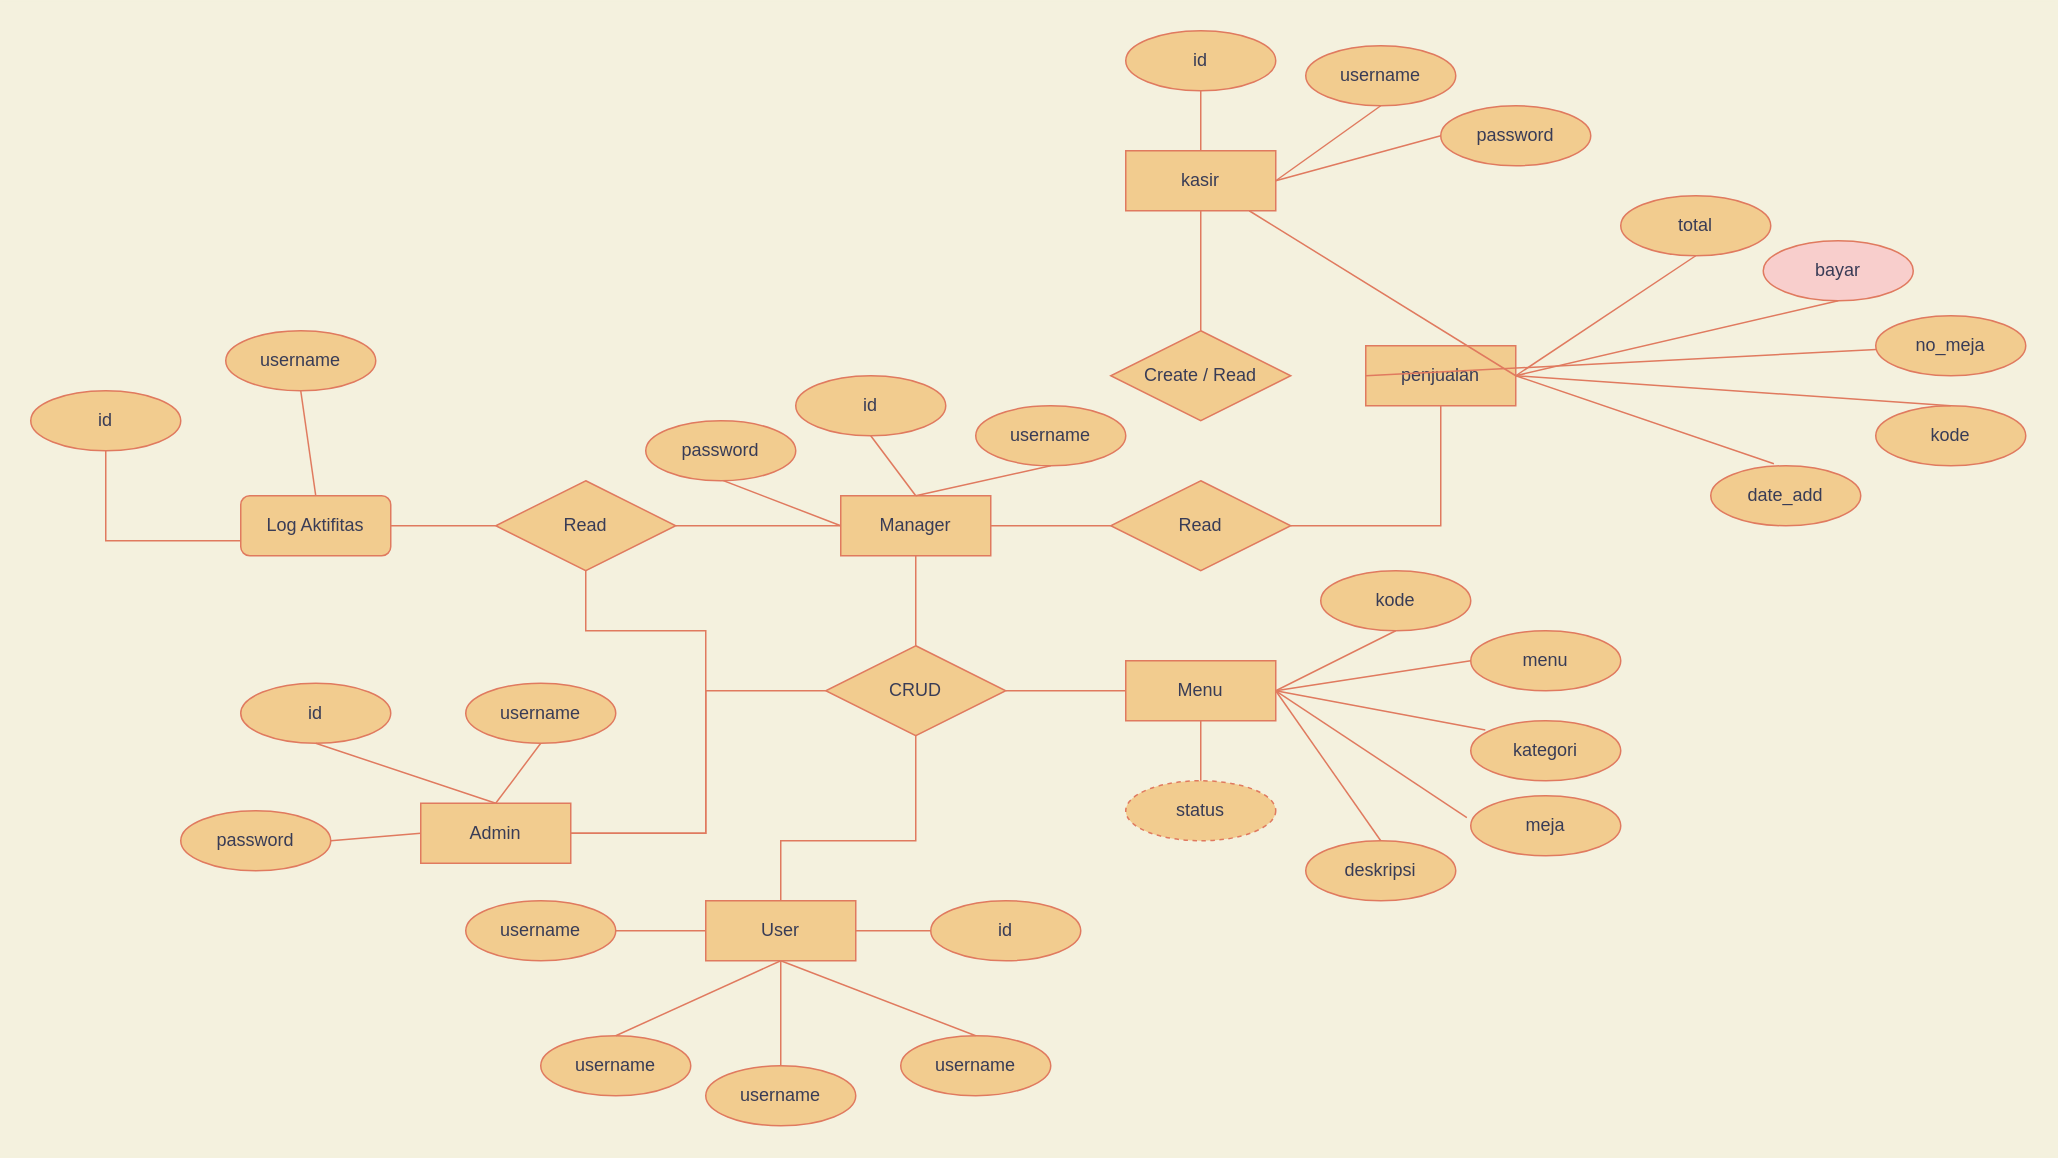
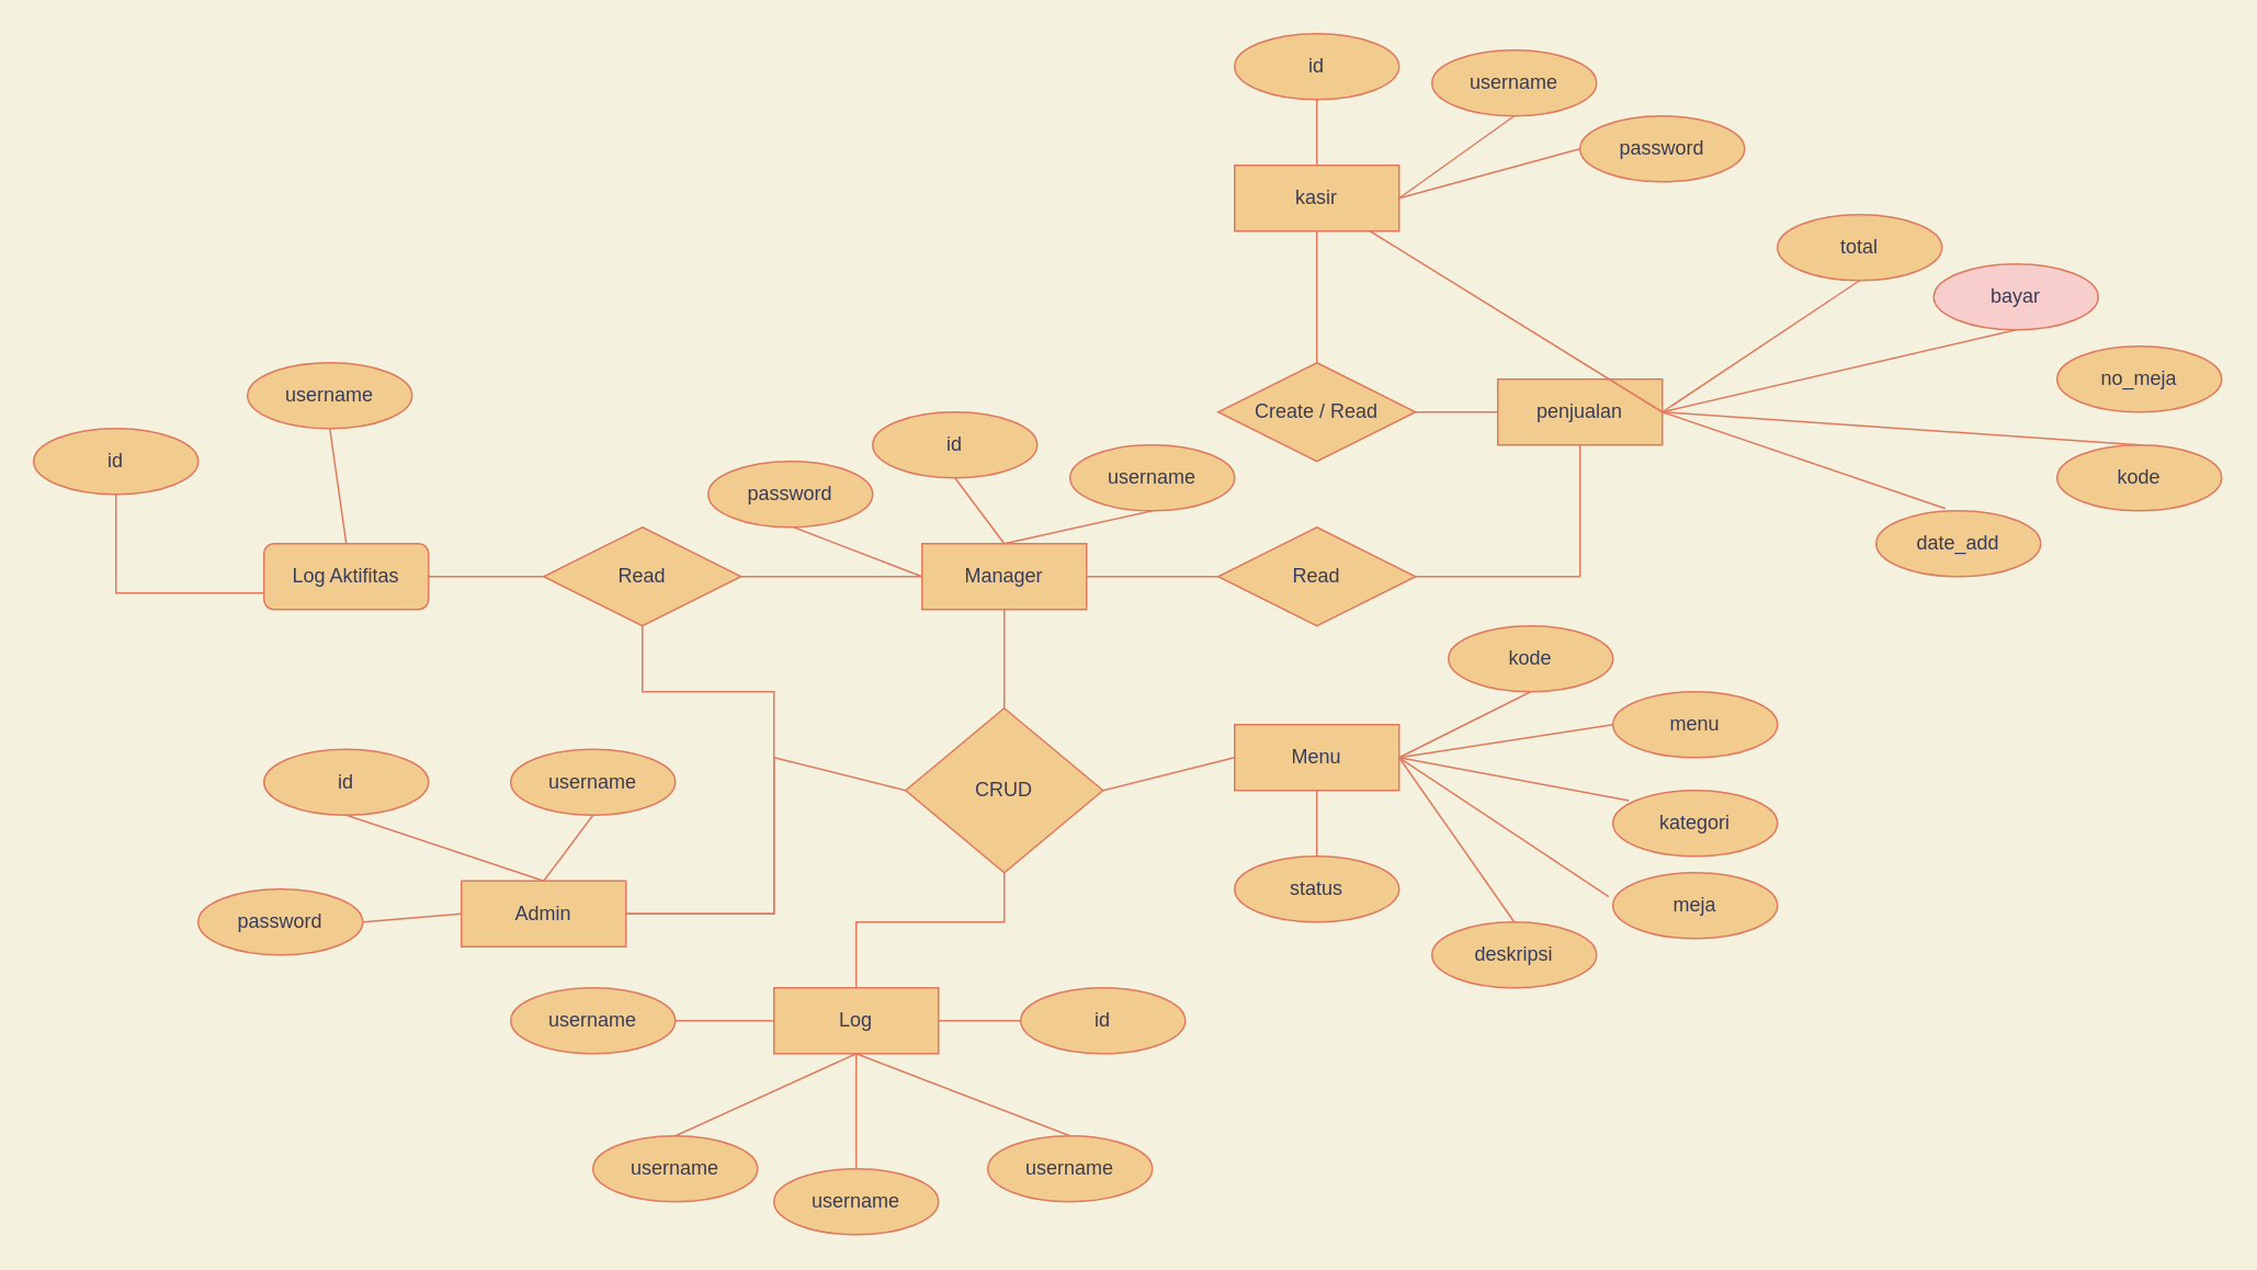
- <mxCell id="12" value="" style="endArrow=none;html=1;rounded=0;strokeColor=#E07A5F;fillColor=#F2CC8F;fontColor=#393C56;exitX=0;exitY=0.5;exitDx=0;exitDy=0;" edge="1" parent="1" source="10" target="14"><mxGeometry relative="1" as="geometry"><mxPoint x="810" y="150" as="sourcePoint" /><mxPoint x="820" y="230" as="targetPoint" /></mxGeometry></mxCell>
+ <mxCell id="12" value="" style="endArrow=none;html=1;rounded=0;strokeColor=#E07A5F;fillColor=#F2CC8F;fontColor=#393C56;exitX=0;exitY=0.5;exitDx=0;exitDy=0;entryX=1;entryY=0.5;entryDx=0;entryDy=0;" edge="1" parent="1" source="10" target="9"><mxGeometry relative="1" as="geometry"><mxPoint x="810" y="150" as="sourcePoint" /><mxPoint x="820" y="230" as="targetPoint" /></mxGeometry></mxCell>
- <mxCell id="33" value="CRUD" style="shape=rhombus;perimeter=rhombusPerimeter;whiteSpace=wrap;html=1;align=center;rounded=0;sketch=0;strokeColor=#E07A5F;fillColor=#F2CC8F;fontColor=#393C56;" vertex="1" parent="1"><mxGeometry x="550" y="430" width="120" height="60" as="geometry" /></mxCell>
+ <mxCell id="33" value="CRUD" style="shape=rhombus;perimeter=rhombusPerimeter;whiteSpace=wrap;html=1;align=center;rounded=0;sketch=0;strokeColor=#E07A5F;fillColor=#F2CC8F;fontColor=#393C56;" vertex="1" parent="1"><mxGeometry x="550" y="430" width="120" height="100" as="geometry" /></mxCell>
- <mxCell id="38" value="status" style="ellipse;whiteSpace=wrap;html=1;align=center;rounded=0;sketch=0;strokeColor=#E07A5F;fillColor=#F2CC8F;fontColor=#393C56;dashed=1;" vertex="1" parent="1"><mxGeometry y="520" width="100" height="40" as="geometry" x="750" /></mxCell>
+ <mxCell id="38" value="status" style="ellipse;whiteSpace=wrap;html=1;align=center;rounded=0;sketch=0;strokeColor=#E07A5F;fillColor=#F2CC8F;fontColor=#393C56;" vertex="1" parent="1"><mxGeometry y="520" width="100" height="40" as="geometry" x="750" /></mxCell>
- <mxCell id="57" value="User" style="whiteSpace=wrap;html=1;align=center;rounded=0;sketch=0;strokeColor=#E07A5F;fillColor=#F2CC8F;fontColor=#393C56;" vertex="1" parent="1"><mxGeometry x="470" y="600" width="100" height="40" as="geometry" /></mxCell>
+ <mxCell id="57" value="Log" style="whiteSpace=wrap;html=1;align=center;rounded=0;sketch=0;strokeColor=#E07A5F;fillColor=#F2CC8F;fontColor=#393C56;" vertex="1" parent="1"><mxGeometry x="470" y="600" width="100" height="40" as="geometry" /></mxCell>
